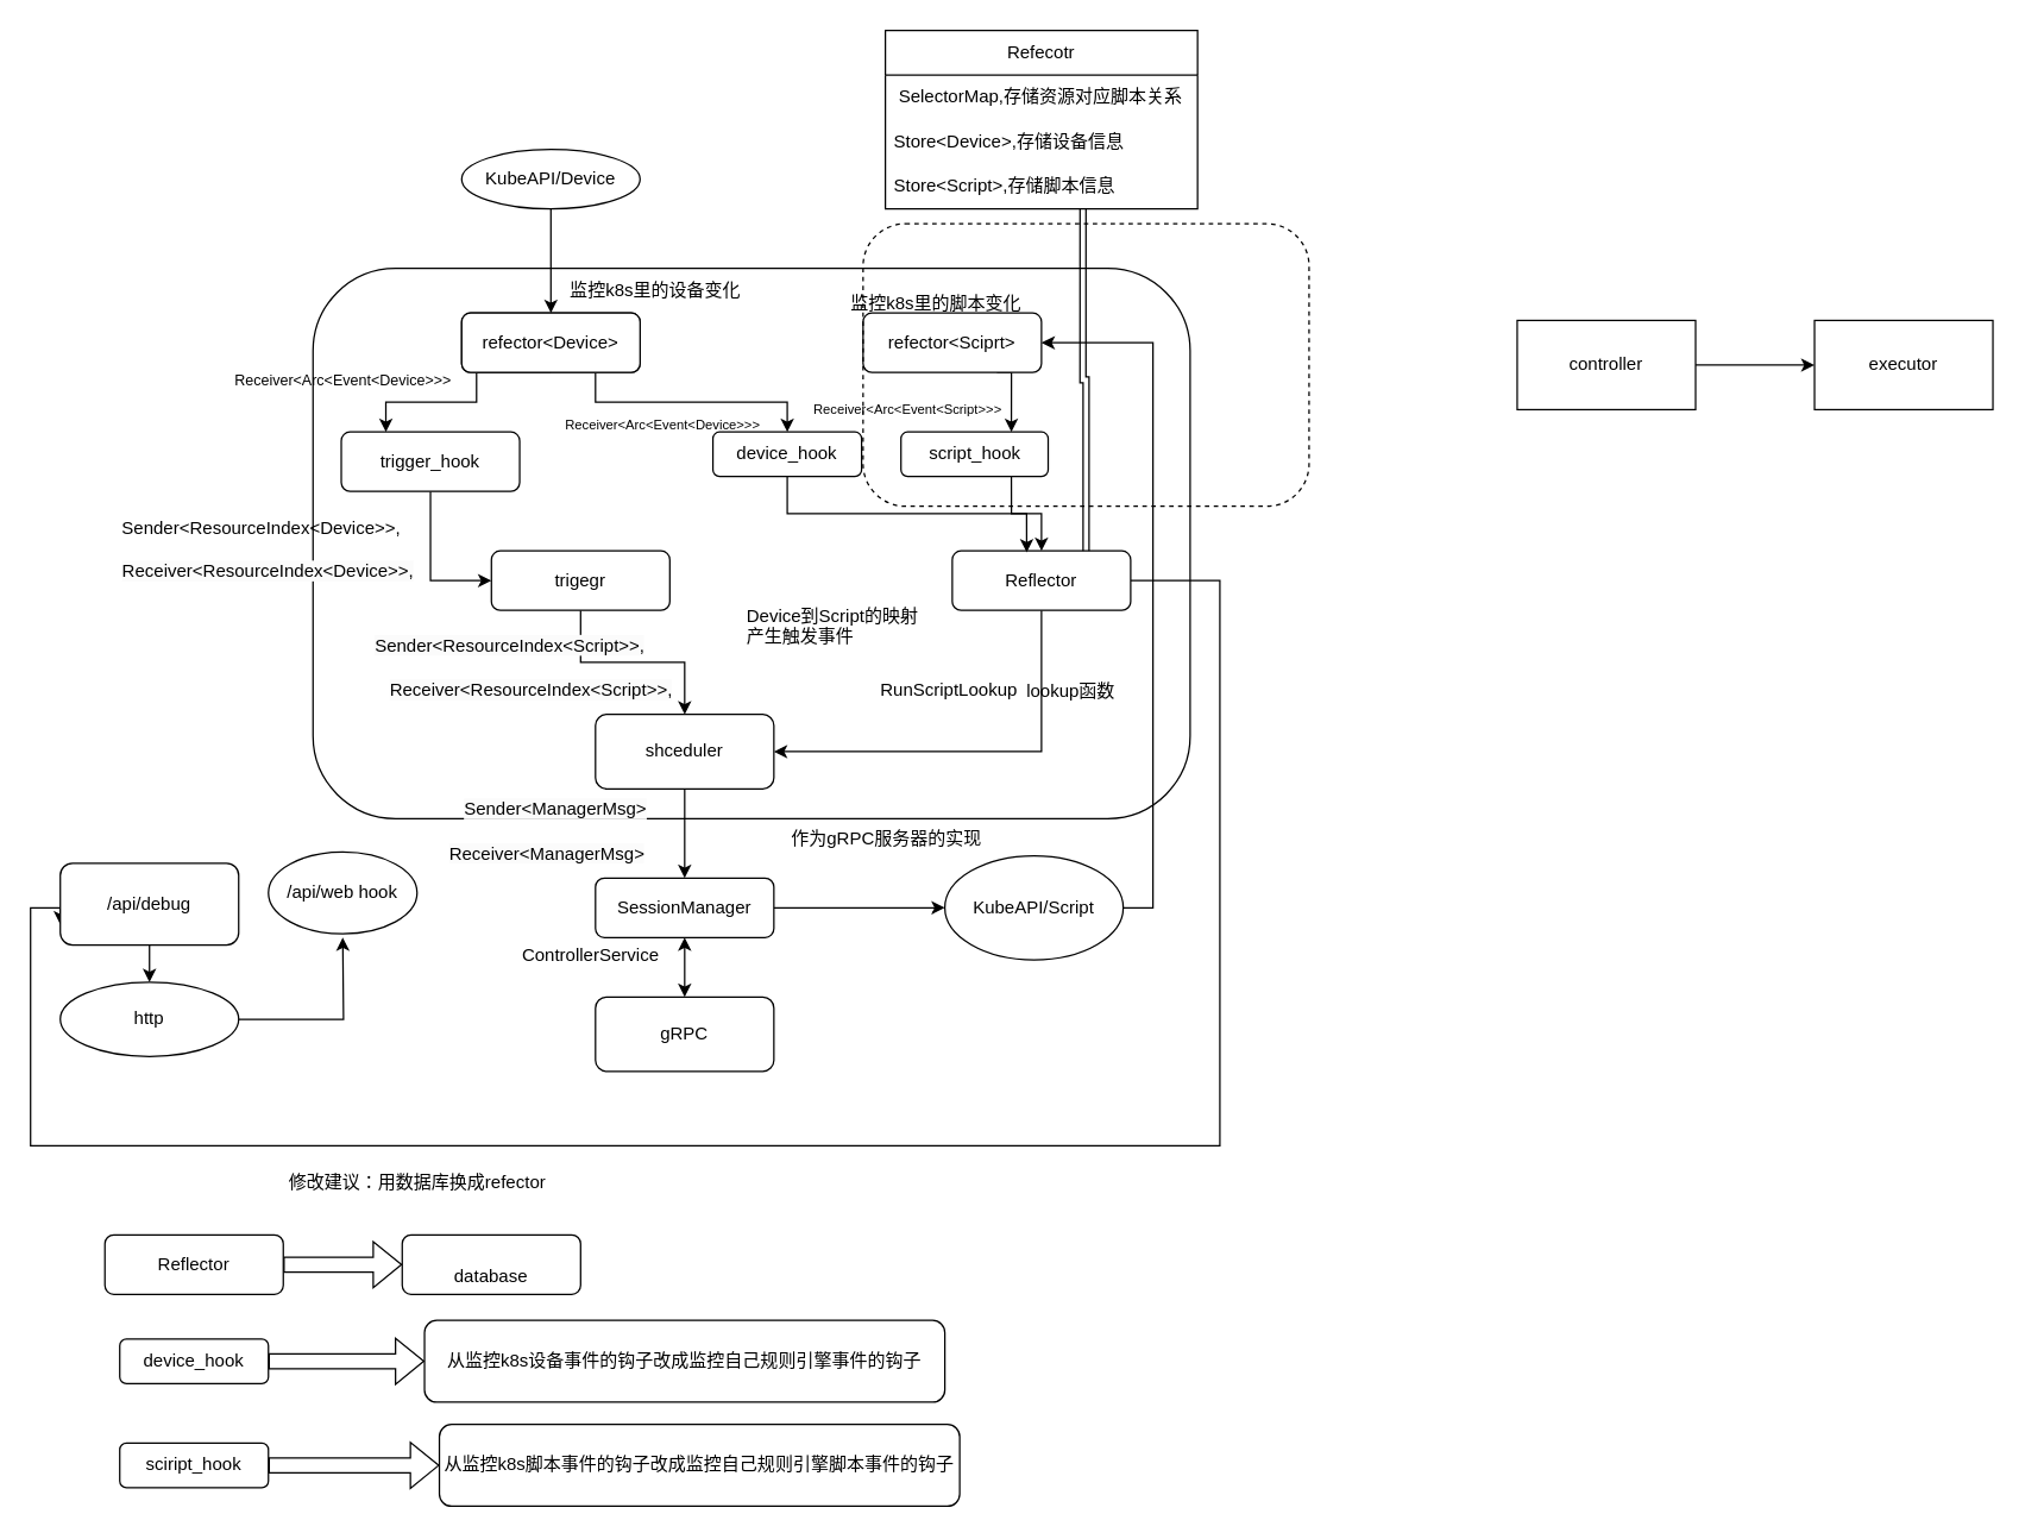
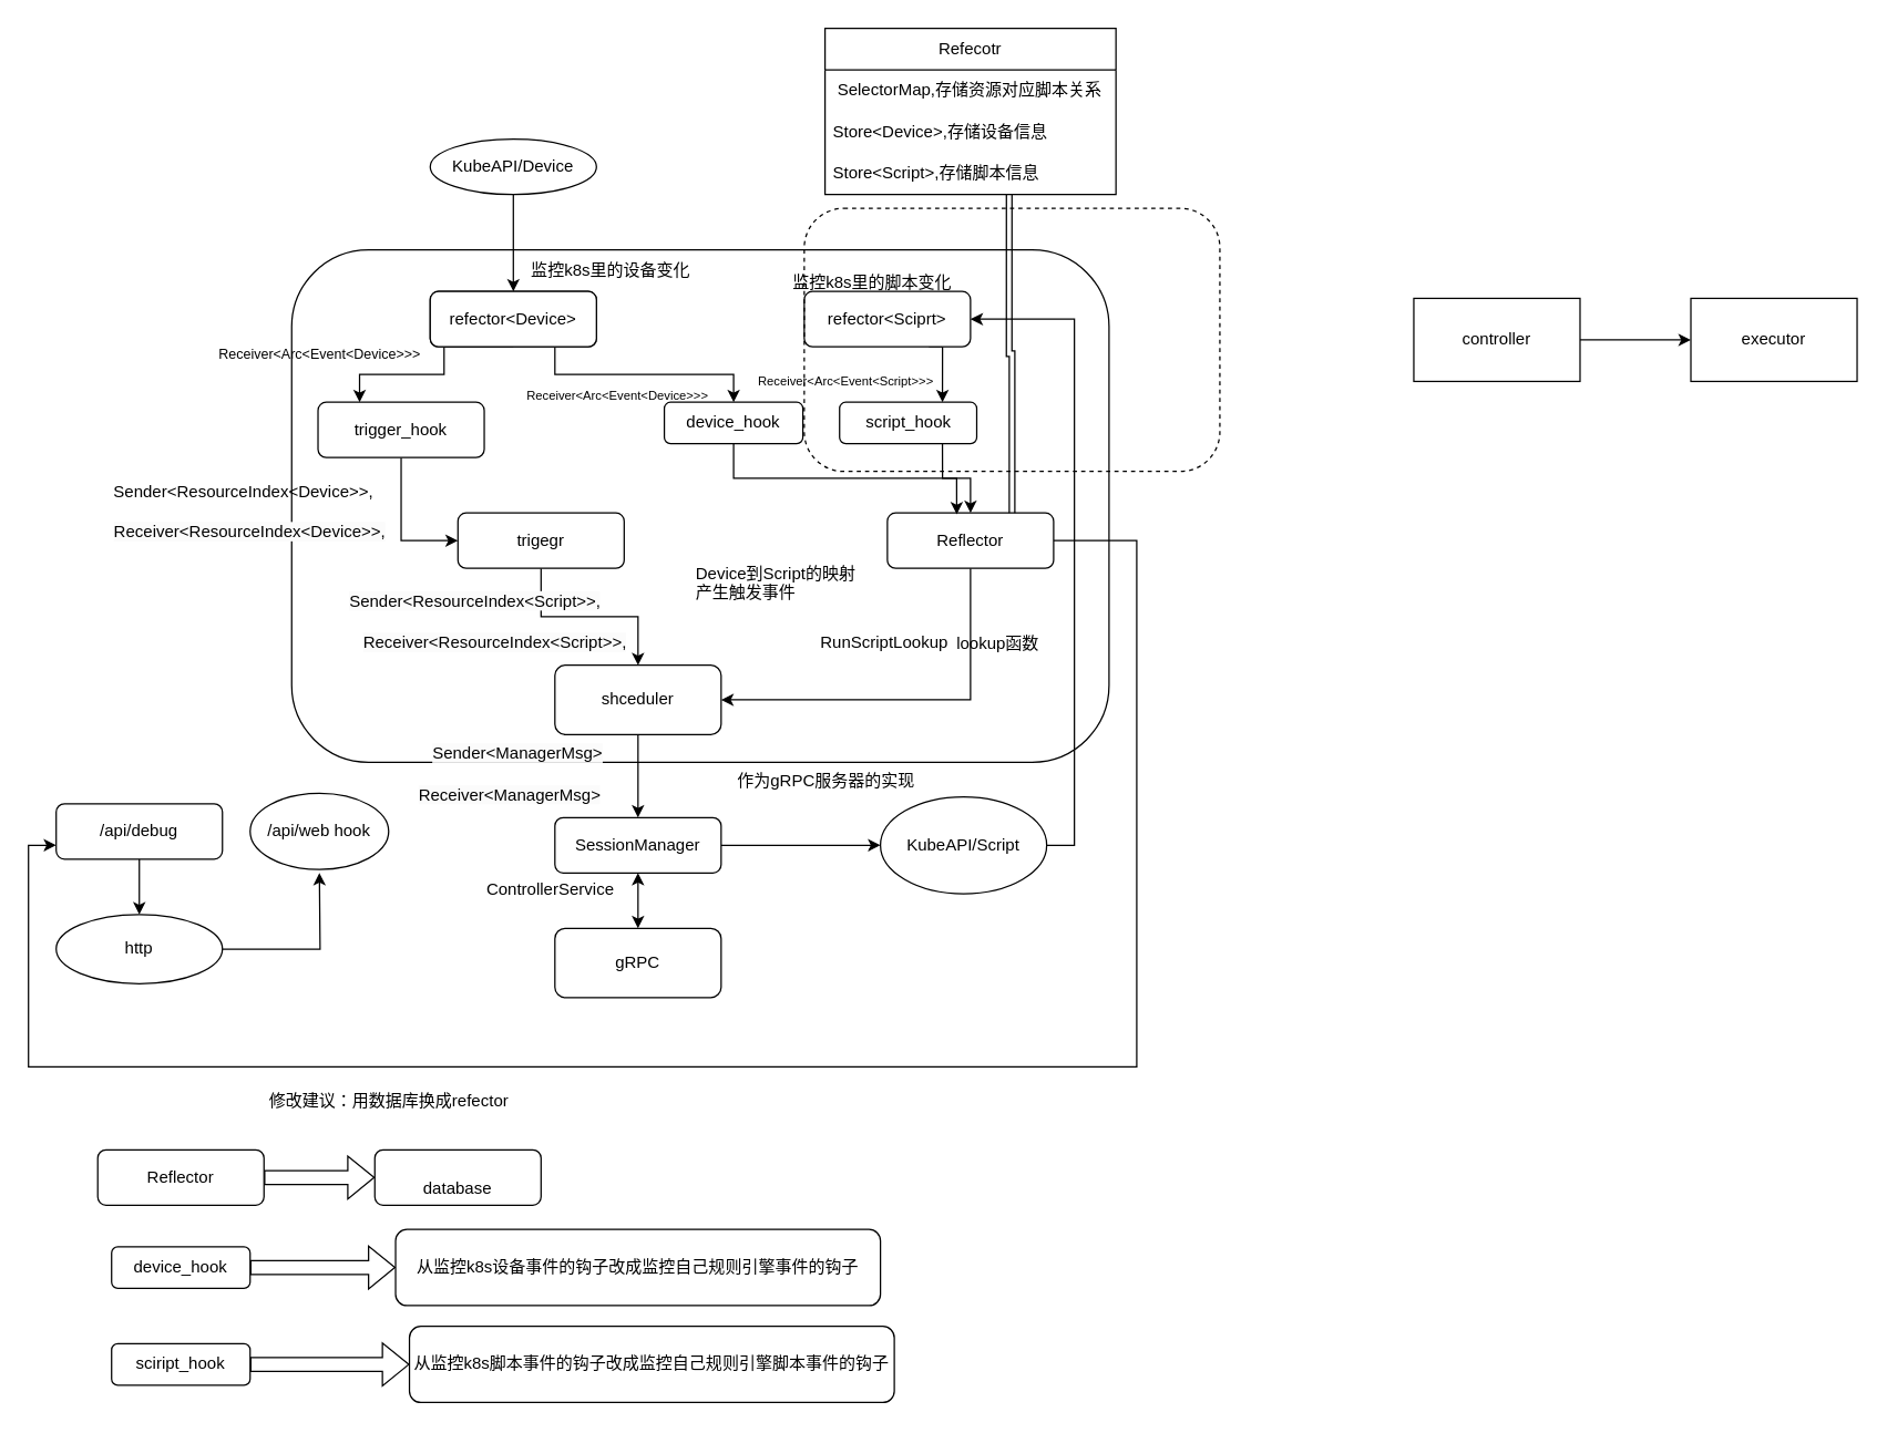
- <mxCell id="36" value="/api/debug" style="rounded=1;whiteSpace=wrap;html=1;" parent="1" vertex="1"><mxGeometry x="40" y="580" width="120" height="55" as="geometry" /></mxCell>
+ <mxCell id="36" value="/api/debug" style="rounded=1;whiteSpace=wrap;html=1;" parent="1" vertex="1"><mxGeometry x="40" y="580" width="120" height="40" as="geometry" /></mxCell>
